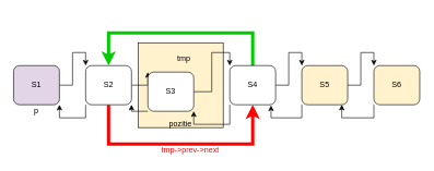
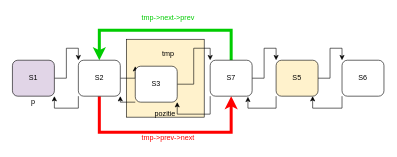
+ <mxCell id="25" value="tmp-&amp;gt;next-&amp;gt;prev" style="text;html=1;strokeColor=none;fillColor=none;align=center;verticalAlign=middle;whiteSpace=wrap;rounded=0;fontColor=#00CC00;" vertex="1" parent="1"><mxGeometry x="220" y="20" width="120" height="20" as="geometry" /></mxCell>
- <mxCell id="15" value="S4" style="rounded=1;whiteSpace=wrap;html=1;" vertex="1" parent="1"><mxGeometry x="350" y="100" width="70" height="60" as="geometry" /></mxCell>
+ <mxCell id="15" value="S7" style="rounded=1;whiteSpace=wrap;html=1;" vertex="1" parent="1"><mxGeometry x="350" y="100" width="70" height="60" as="geometry" /></mxCell>
- <mxCell id="20" value="S6" style="rounded=1;whiteSpace=wrap;html=1;fillColor=#fff2cc;" vertex="1" parent="1"><mxGeometry x="570" y="100" width="70" height="60" as="geometry" /></mxCell>
+ <mxCell id="20" value="S6" style="rounded=1;whiteSpace=wrap;html=1;" vertex="1" parent="1"><mxGeometry x="570" y="100" width="70" height="60" as="geometry" /></mxCell>
- <mxCell id="24" value="tmp-&amp;gt;prev-&amp;gt;next" style="text;html=1;strokeColor=none;fillColor=none;align=center;verticalAlign=middle;whiteSpace=wrap;rounded=0;fontColor=#FF0000;" vertex="1" parent="1"><mxGeometry x="240" y="220" width="100" height="20" as="geometry" /></mxCell>
+ <mxCell id="24" value="tmp-&amp;gt;prev-&amp;gt;next" style="text;html=1;strokeColor=none;fillColor=none;align=center;verticalAlign=middle;whiteSpace=wrap;rounded=0;fontColor=#FF0000;" vertex="1" parent="1"><mxGeometry x="230" y="220" width="100" height="20" as="geometry" /></mxCell>
